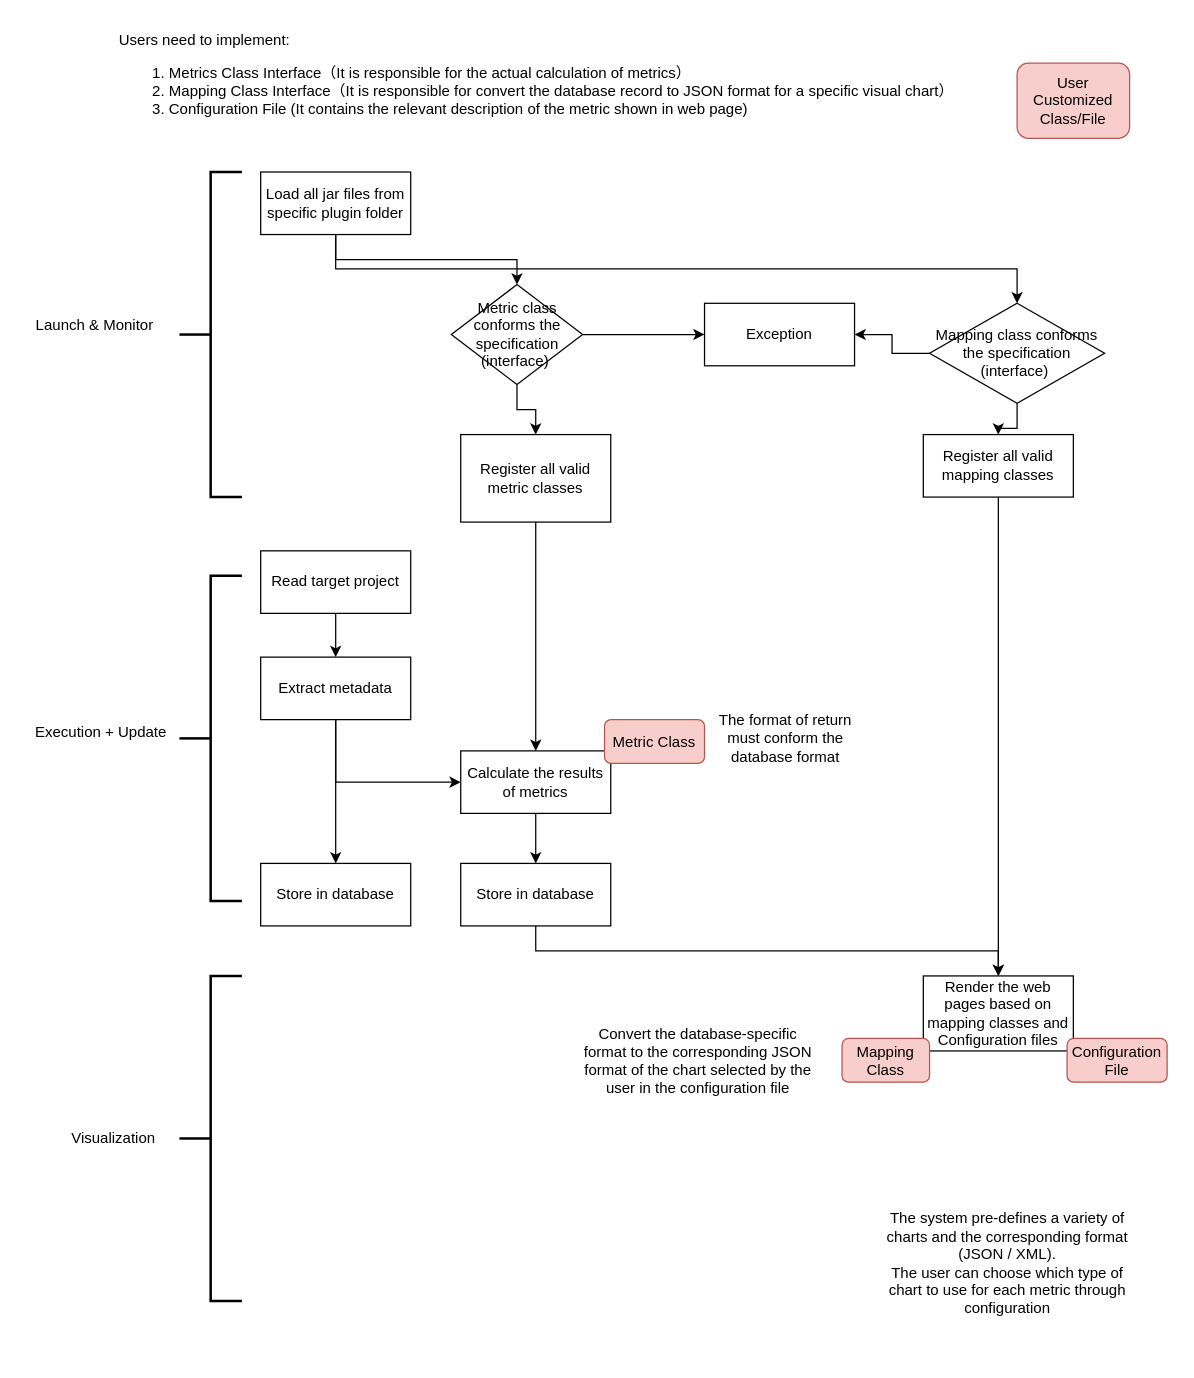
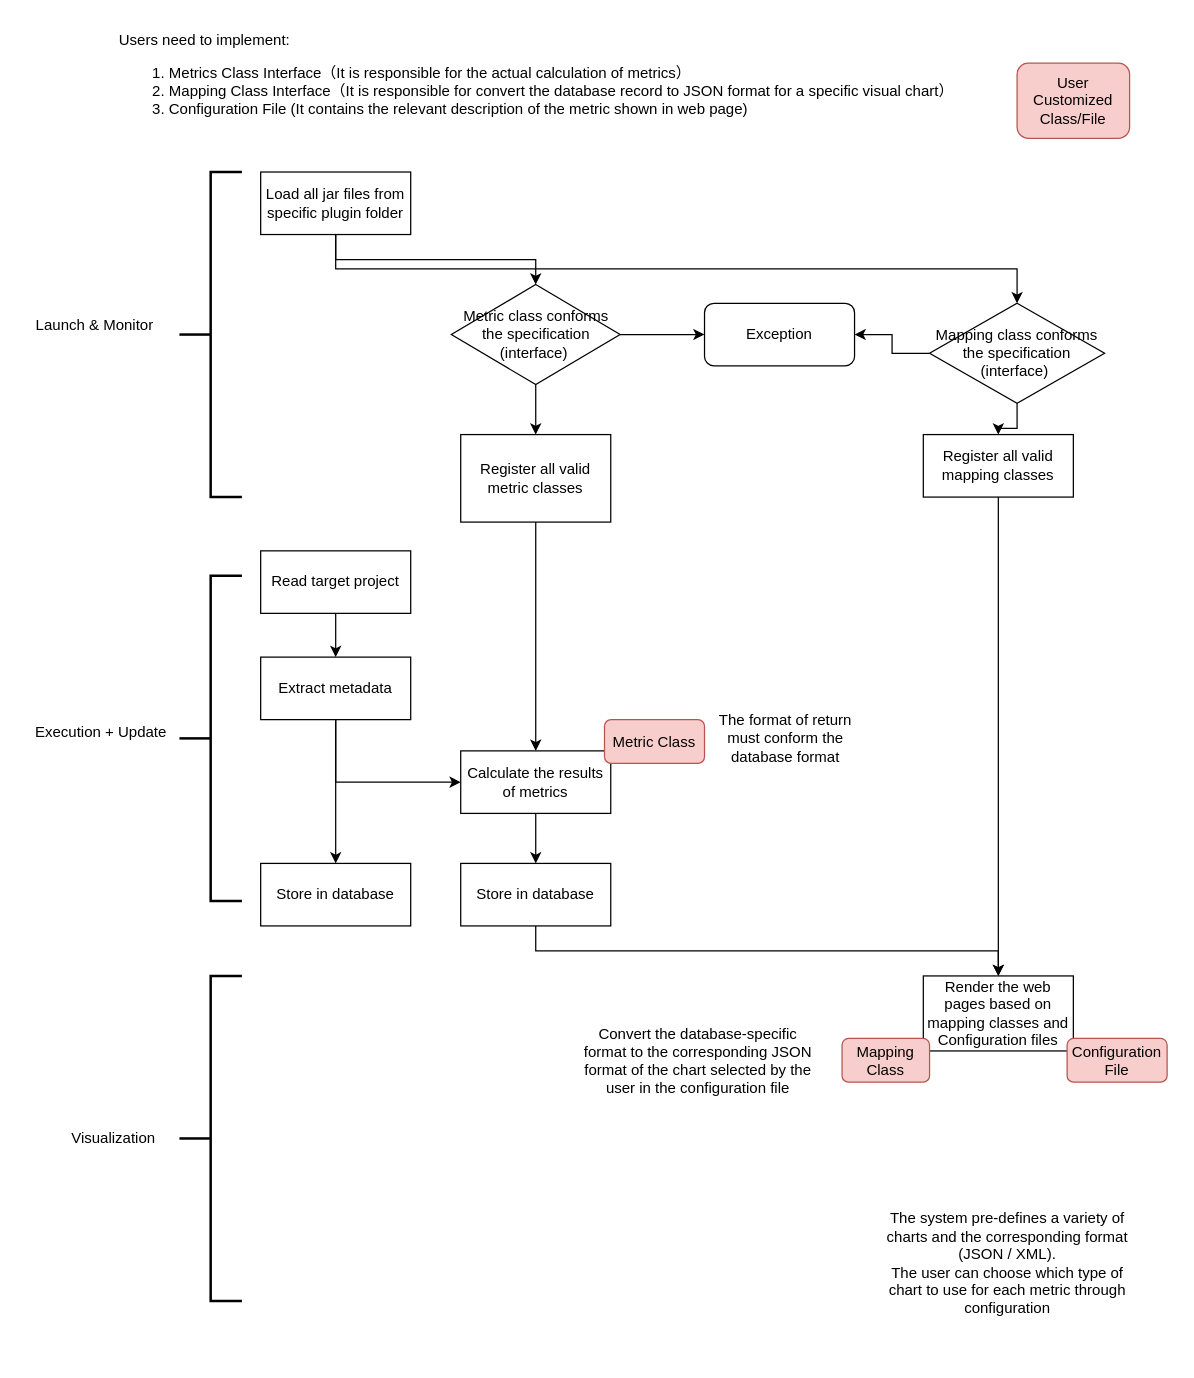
- <mxCell id="7" value="Metric class conforms the specification (interface)&amp;nbsp;" style="rhombus;whiteSpace=wrap;html=1;" vertex="1" parent="1"><mxGeometry x="360.5" y="227" width="105" height="80" as="geometry" /></mxCell>
+ <mxCell id="7" value="Metric class conforms the specification (interface)&amp;nbsp;" style="rhombus;whiteSpace=wrap;html=1;" vertex="1" parent="1"><mxGeometry x="360.5" y="227" width="135" height="80" as="geometry" /></mxCell>
- <mxCell id="8" value="Exception" style="rounded=0;whiteSpace=wrap;html=1;" vertex="1" parent="1"><mxGeometry x="563" y="242" width="120" height="50" as="geometry" /></mxCell>
+ <mxCell id="8" value="Exception" style="whiteSpace=wrap;html=1;rounded=1;" vertex="1" parent="1"><mxGeometry x="563" y="242" width="120" height="50" as="geometry" /></mxCell>
